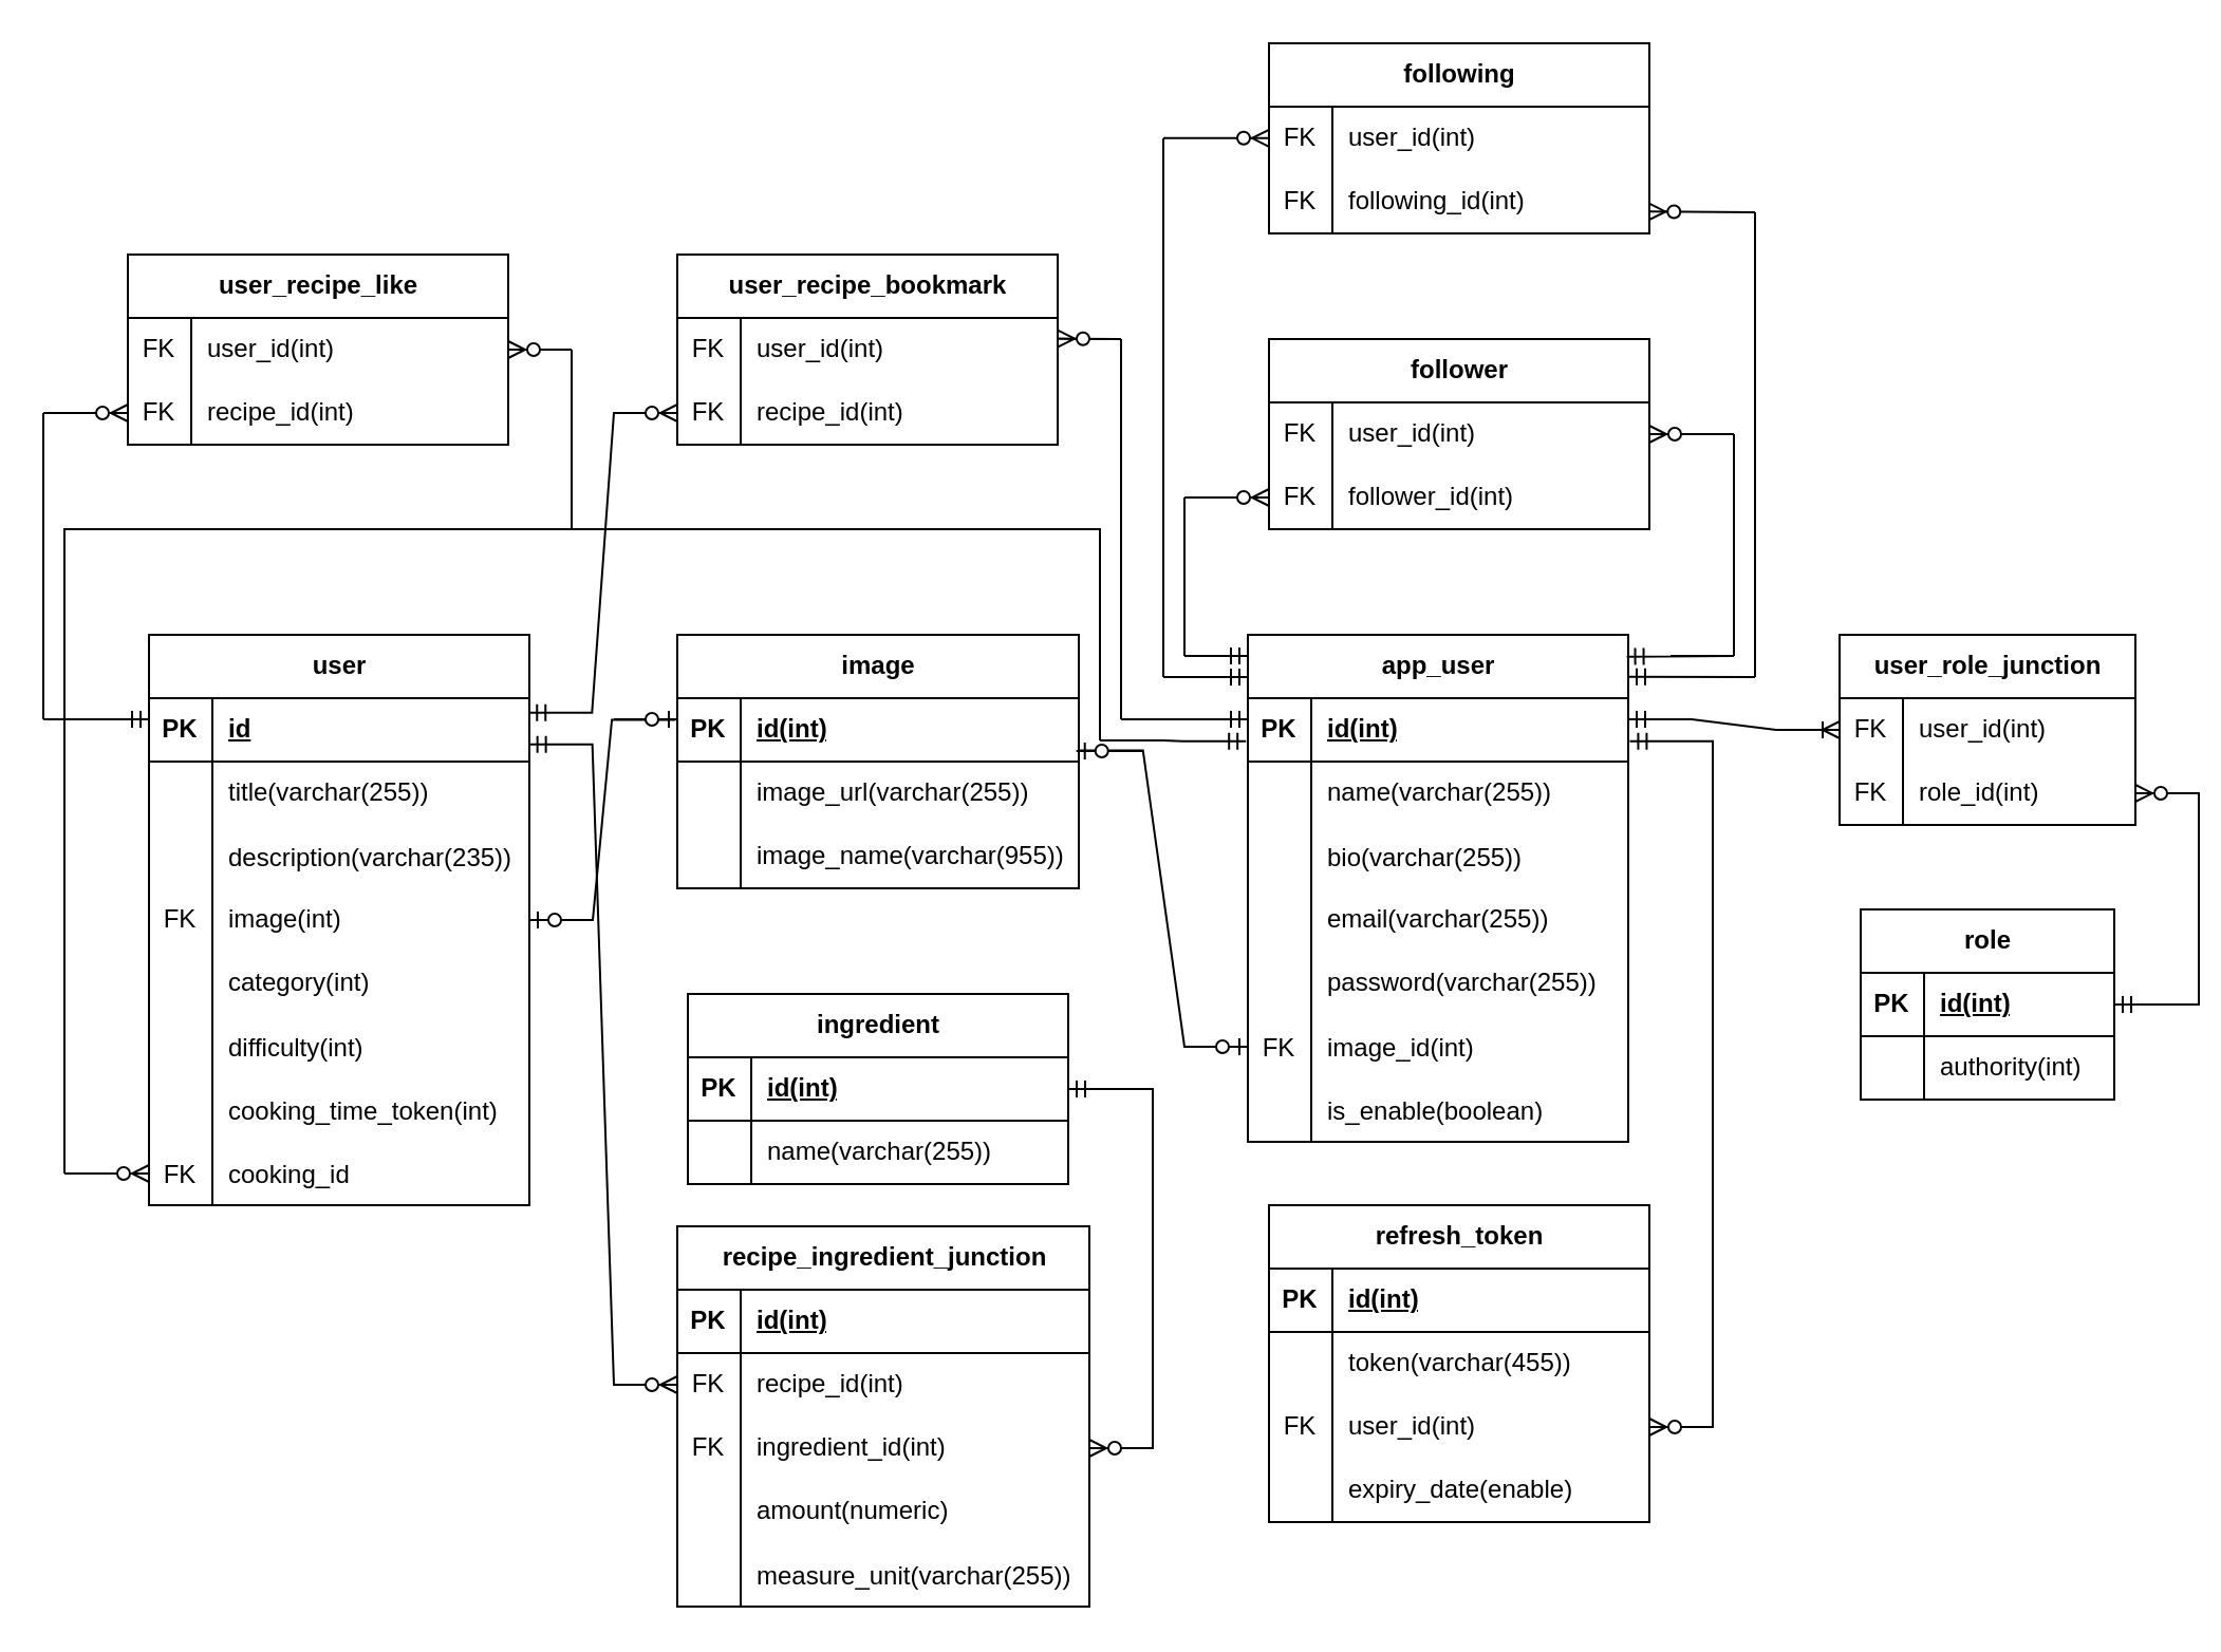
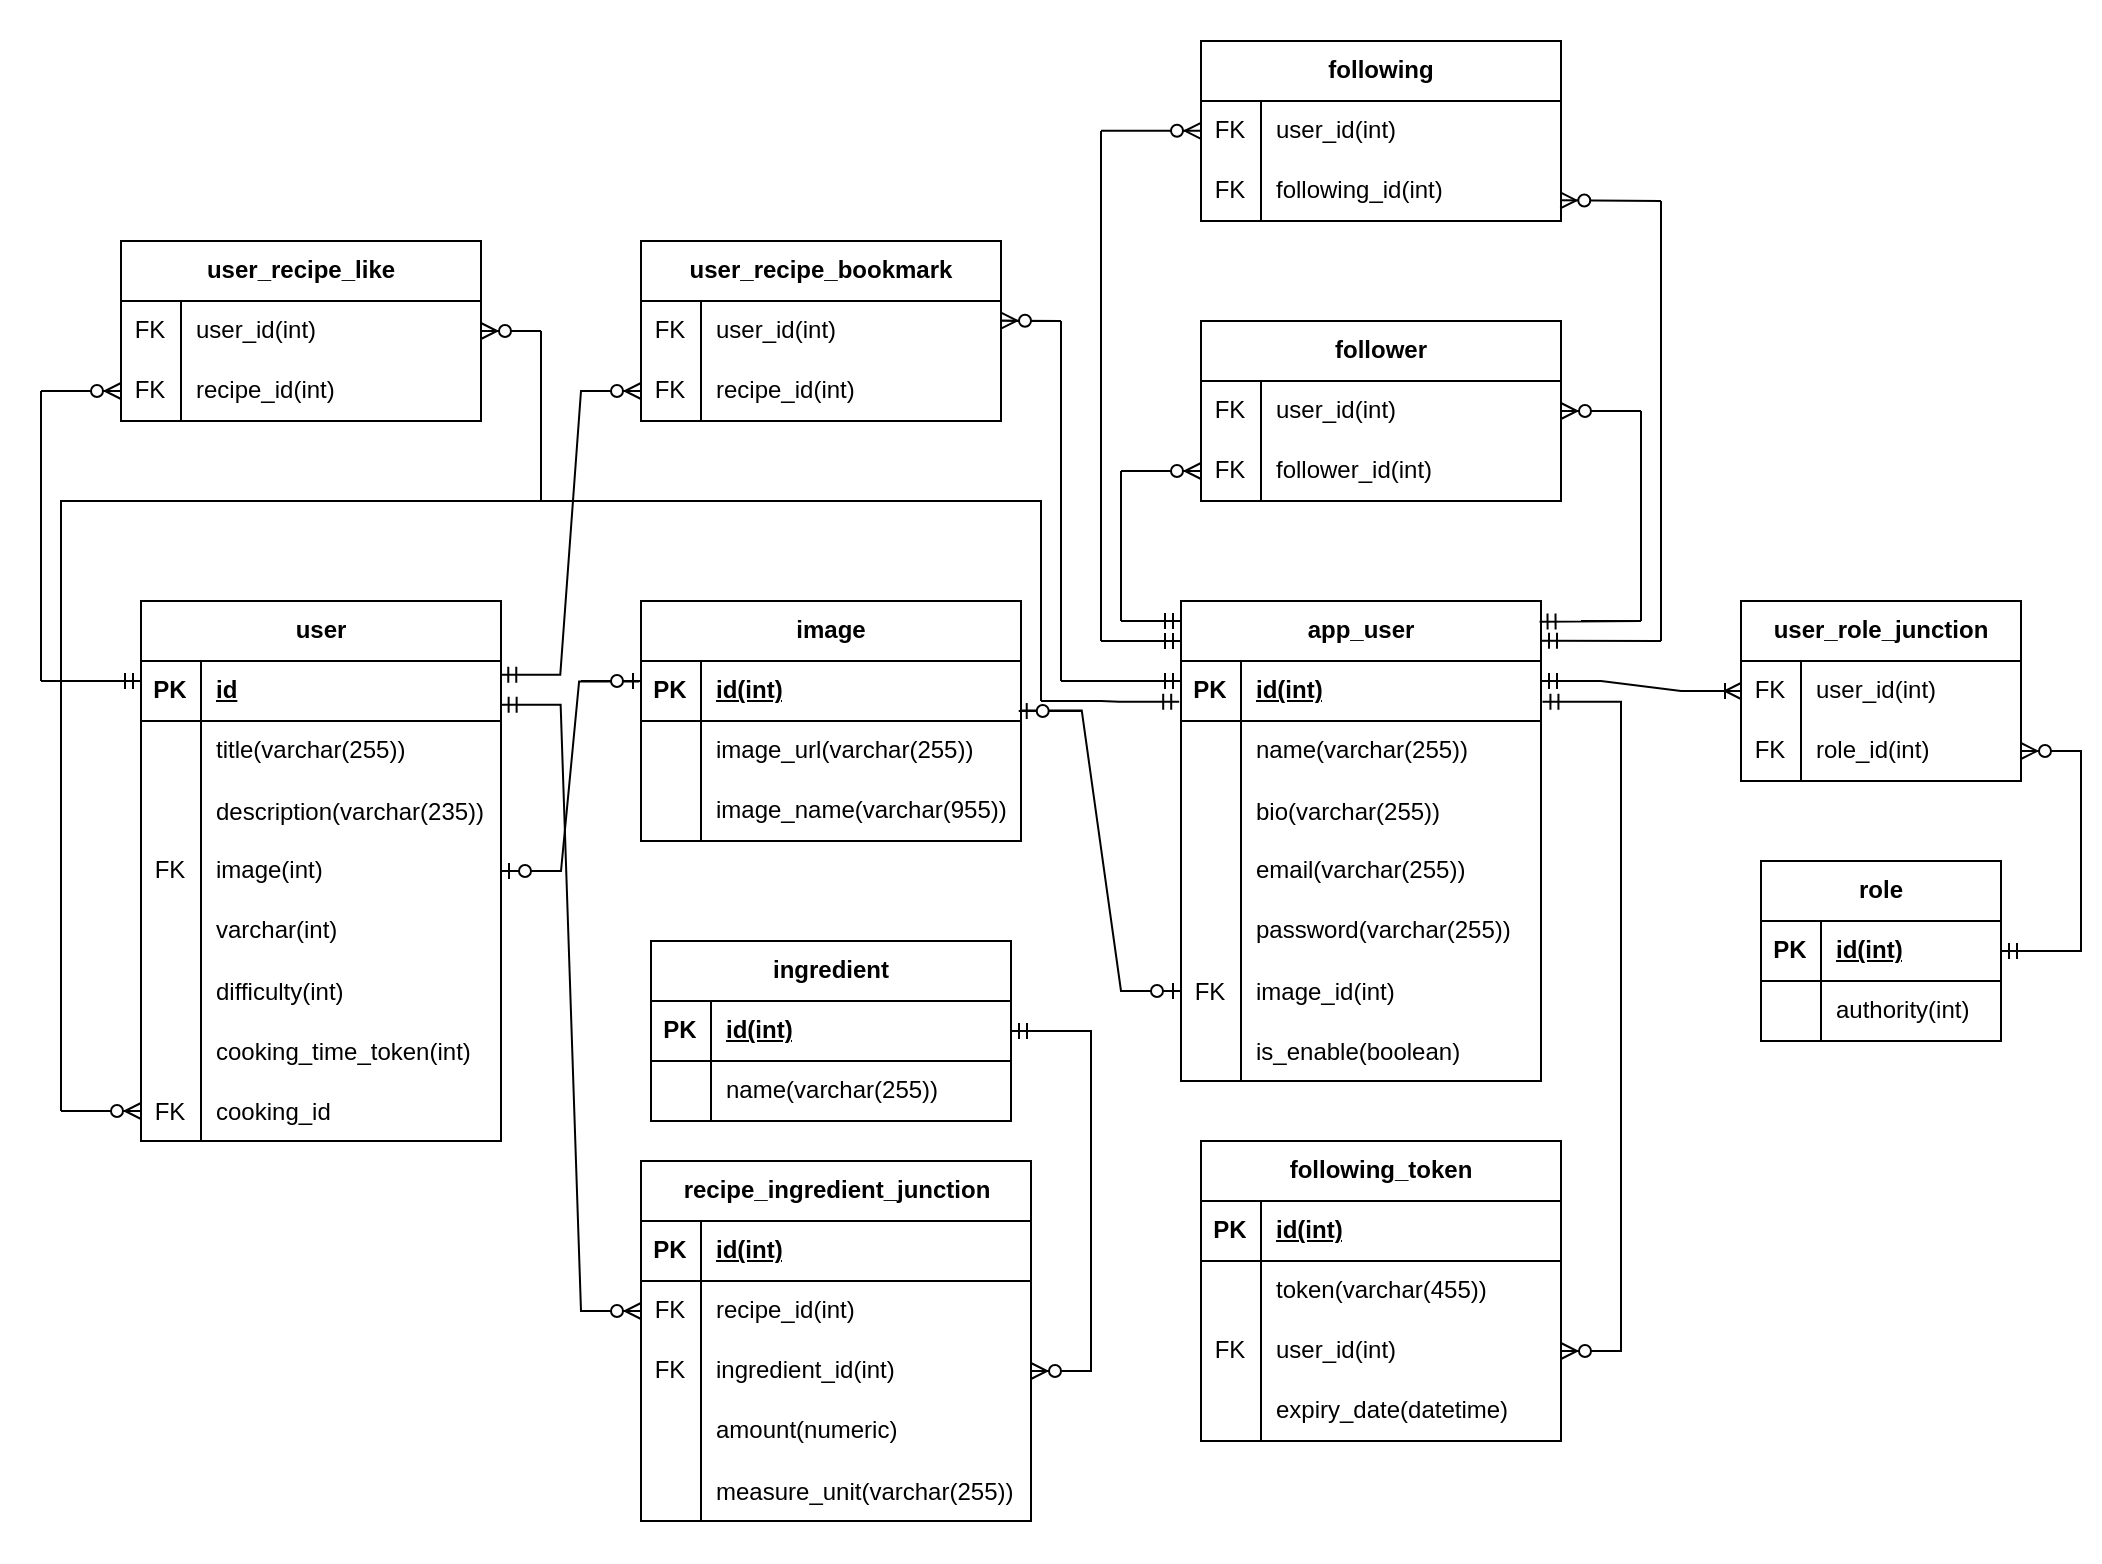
- <mxCell id="65" value="category(int)" style="shape=partialRectangle;connectable=0;fillColor=none;top=0;left=0;bottom=0;right=0;align=left;spacingLeft=6;overflow=hidden;whiteSpace=wrap;html=1;" parent="63" vertex="1"><mxGeometry x="30" width="150" height="30" as="geometry"><mxRectangle width="150" height="30" as="alternateBounds" /></mxGeometry></mxCell>
+ <mxCell id="65" value="varchar(int)" style="shape=partialRectangle;connectable=0;fillColor=none;top=0;left=0;bottom=0;right=0;align=left;spacingLeft=6;overflow=hidden;whiteSpace=wrap;html=1;" parent="63" vertex="1"><mxGeometry x="30" width="150" height="30" as="geometry"><mxRectangle width="150" height="30" as="alternateBounds" /></mxGeometry></mxCell>
- <mxCell id="104" value="refresh_token" style="shape=table;startSize=30;container=1;collapsible=1;childLayout=tableLayout;fixedRows=1;rowLines=0;fontStyle=1;align=center;resizeLast=1;html=1;" parent="1" vertex="1"><mxGeometry x="600" y="570" width="180" height="150" as="geometry" /></mxCell>
+ <mxCell id="104" value="following_token" style="shape=table;startSize=30;container=1;collapsible=1;childLayout=tableLayout;fixedRows=1;rowLines=0;fontStyle=1;align=center;resizeLast=1;html=1;" parent="1" vertex="1"><mxGeometry x="600" y="570" width="180" height="150" as="geometry" /></mxCell>
- <mxCell id="116" value="expiry_date(enable)" style="shape=partialRectangle;connectable=0;fillColor=none;top=0;left=0;bottom=0;right=0;align=left;spacingLeft=6;overflow=hidden;whiteSpace=wrap;html=1;" parent="114" vertex="1"><mxGeometry x="30" width="150" height="30" as="geometry"><mxRectangle width="150" height="30" as="alternateBounds" /></mxGeometry></mxCell>
+ <mxCell id="116" value="expiry_date(datetime)" style="shape=partialRectangle;connectable=0;fillColor=none;top=0;left=0;bottom=0;right=0;align=left;spacingLeft=6;overflow=hidden;whiteSpace=wrap;html=1;" parent="114" vertex="1"><mxGeometry x="30" width="150" height="30" as="geometry"><mxRectangle width="150" height="30" as="alternateBounds" /></mxGeometry></mxCell>
